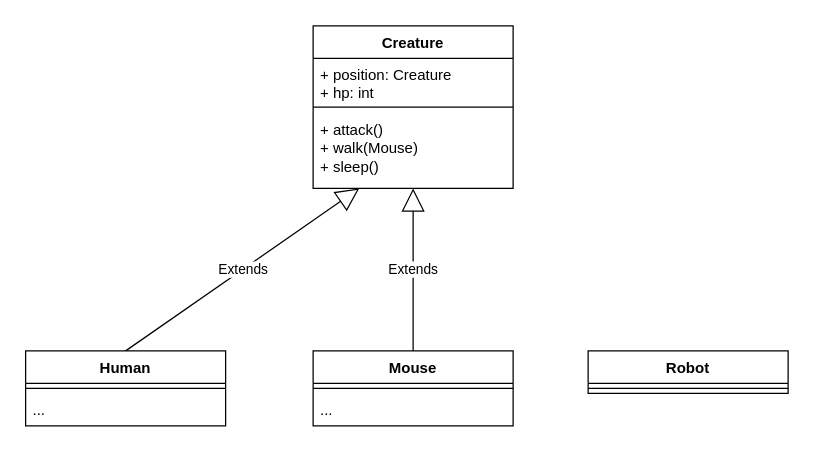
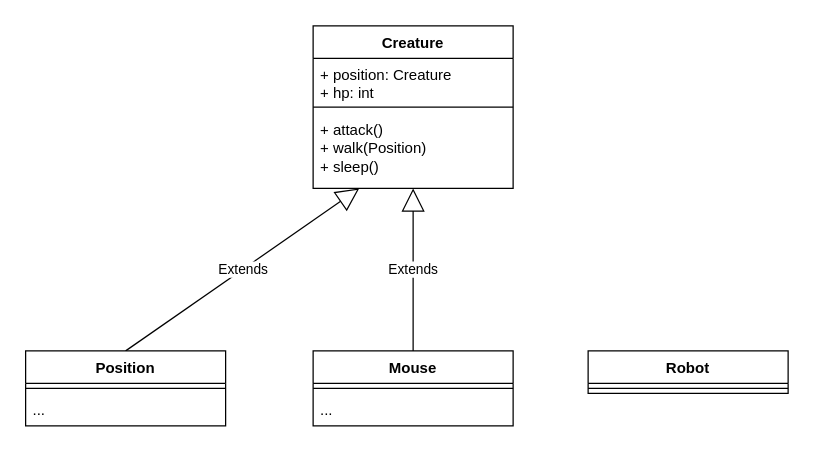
- <mxCell id="7" value="&lt;div&gt;+ attack()&lt;br&gt;&lt;/div&gt;&lt;div&gt;+ walk(Mouse)&lt;/div&gt;&lt;div&gt;+ sleep()&lt;br&gt;&lt;/div&gt;" style="text;strokeColor=none;fillColor=none;align=left;verticalAlign=top;spacingLeft=4;spacingRight=4;overflow=hidden;rotatable=0;points=[[0,0.5],[1,0.5]];portConstraint=eastwest;whiteSpace=wrap;html=1;" vertex="1" parent="4"><mxGeometry y="70" width="160" height="60" as="geometry" /></mxCell>
+ <mxCell id="7" value="&lt;div&gt;+ attack()&lt;br&gt;&lt;/div&gt;&lt;div&gt;+ walk(Position)&lt;/div&gt;&lt;div&gt;+ sleep()&lt;br&gt;&lt;/div&gt;" style="text;strokeColor=none;fillColor=none;align=left;verticalAlign=top;spacingLeft=4;spacingRight=4;overflow=hidden;rotatable=0;points=[[0,0.5],[1,0.5]];portConstraint=eastwest;whiteSpace=wrap;html=1;" vertex="1" parent="4"><mxGeometry y="70" width="160" height="60" as="geometry" /></mxCell>
- <mxCell id="13" value="Human" style="swimlane;fontStyle=1;align=center;verticalAlign=top;childLayout=stackLayout;horizontal=1;startSize=26;horizontalStack=0;resizeParent=1;resizeParentMax=0;resizeLast=0;collapsible=1;marginBottom=0;whiteSpace=wrap;html=1;" vertex="1" parent="1"><mxGeometry x="20" y="280" width="160" height="60" as="geometry" /></mxCell>
+ <mxCell id="13" value="Position" style="swimlane;fontStyle=1;align=center;verticalAlign=top;childLayout=stackLayout;horizontal=1;startSize=26;horizontalStack=0;resizeParent=1;resizeParentMax=0;resizeLast=0;collapsible=1;marginBottom=0;whiteSpace=wrap;html=1;" vertex="1" parent="1"><mxGeometry x="20" y="280" width="160" height="60" as="geometry" /></mxCell>
